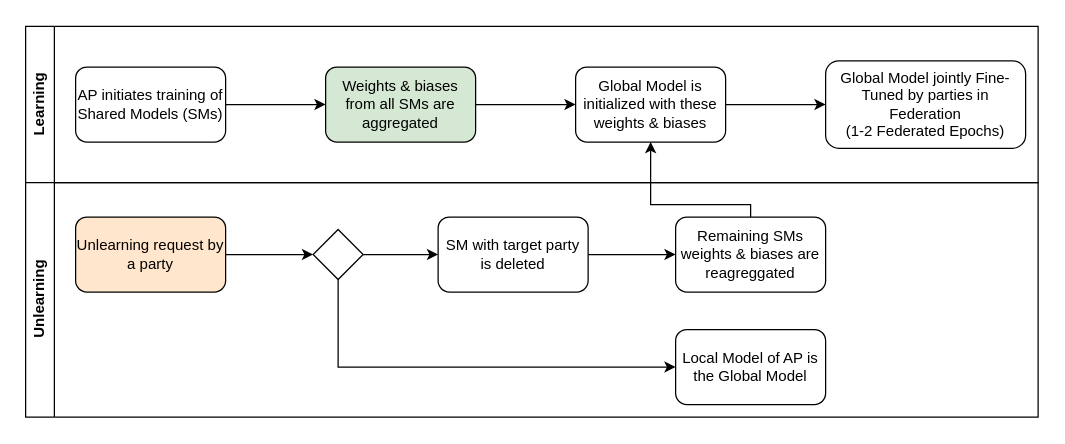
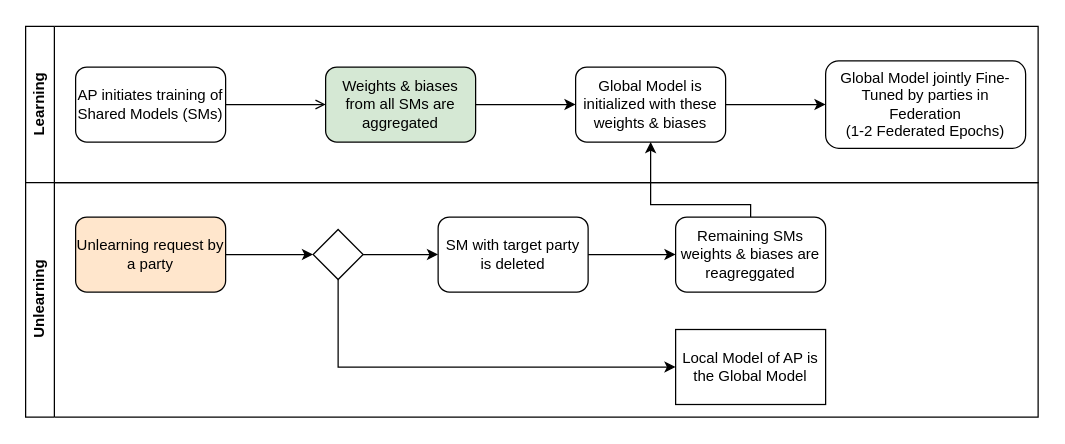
- <mxCell id="2" style="edgeStyle=orthogonalEdgeStyle;rounded=0;orthogonalLoop=1;jettySize=auto;html=1;exitX=1;exitY=0.5;exitDx=0;exitDy=0;entryX=0;entryY=0.5;entryDx=0;entryDy=0;" edge="1" parent="1" source="3" target="4"><mxGeometry relative="1" as="geometry" /></mxCell>
+ <mxCell id="2" style="edgeStyle=orthogonalEdgeStyle;rounded=0;orthogonalLoop=1;jettySize=auto;html=1;exitX=1;exitY=0.5;exitDx=0;exitDy=0;entryX=0;entryY=0.5;entryDx=0;entryDy=0;endArrow=open;" edge="1" parent="1" source="3" target="4"><mxGeometry relative="1" as="geometry" /></mxCell>
- <mxCell id="20" value="Local Model of AP is the Global Model" style="rounded=1;whiteSpace=wrap;html=1;" vertex="1" parent="19"><mxGeometry x="520" y="117.5" width="120" height="60" as="geometry" /></mxCell>
+ <mxCell id="20" value="Local Model of AP is the Global Model" style="whiteSpace=wrap;html=1;rounded=0;" vertex="1" parent="19"><mxGeometry x="520" y="117.5" width="120" height="60" as="geometry" /></mxCell>
